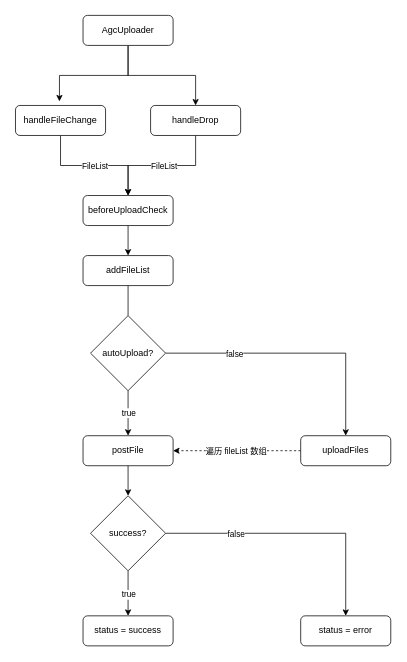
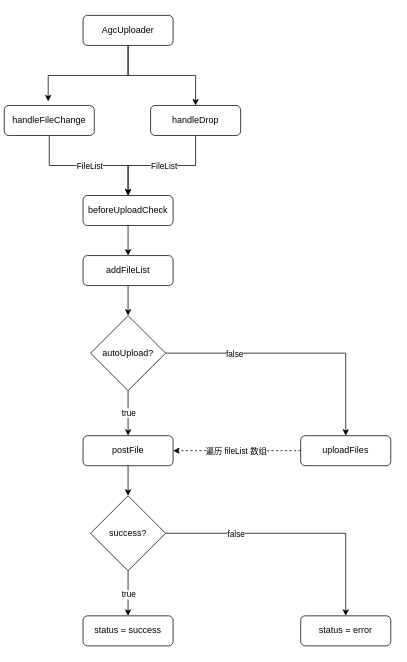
- <mxCell id="7" value="handleFileChange" style="whiteSpace=wrap;html=1;rounded=1;" vertex="1" parent="1"><mxGeometry x="20" y="140" width="120" height="40" as="geometry" /></mxCell>
+ <mxCell id="7" value="handleFileChange" style="whiteSpace=wrap;html=1;rounded=1;" vertex="1" parent="1"><mxGeometry x="5" y="140" width="120" height="40" as="geometry" /></mxCell>
- <mxCell id="13" value="" style="edgeStyle=orthogonalEdgeStyle;rounded=0;orthogonalLoop=1;jettySize=auto;html=1;endArrow=none;" edge="1" parent="1" source="14" target="19"><mxGeometry relative="1" as="geometry" /></mxCell>
+ <mxCell id="13" value="" style="edgeStyle=orthogonalEdgeStyle;rounded=0;orthogonalLoop=1;jettySize=auto;html=1;" edge="1" parent="1" source="14" target="19"><mxGeometry relative="1" as="geometry" /></mxCell>
